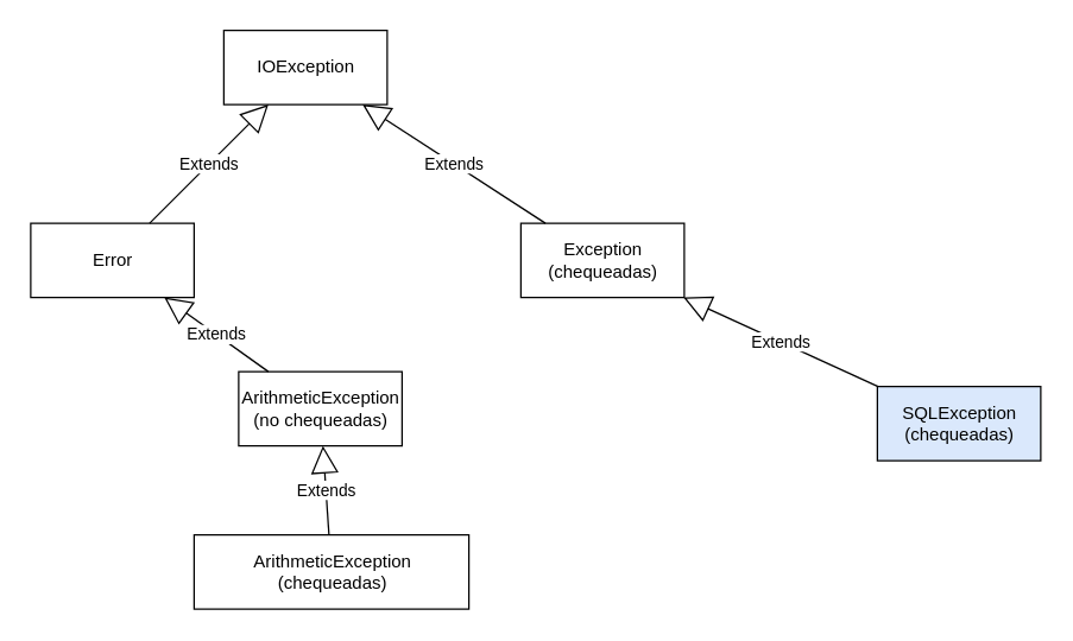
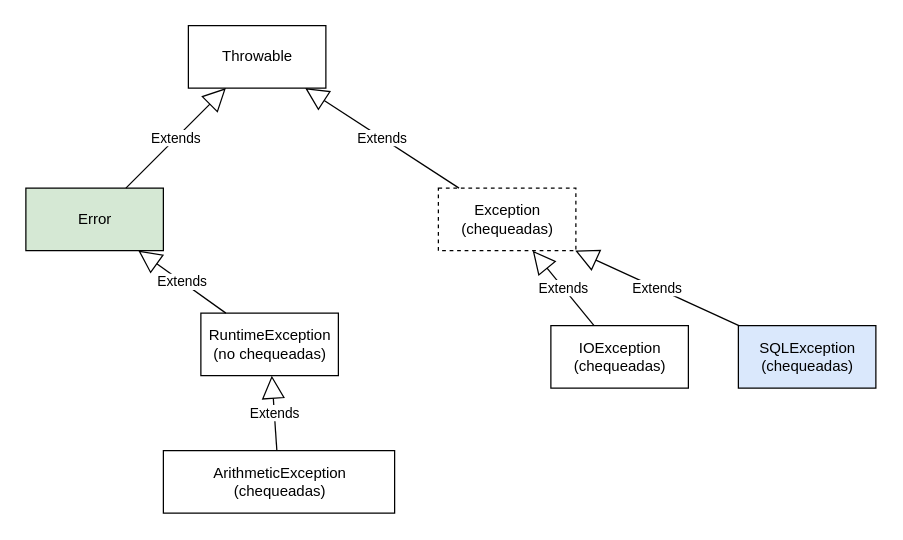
- <mxCell id="6" value="IOException" style="html=1;" vertex="1" parent="1"><mxGeometry x="150" y="20" width="110" height="50" as="geometry" /></mxCell>
+ <mxCell id="6" value="Throwable" style="html=1;" vertex="1" parent="1"><mxGeometry x="150" y="20" width="110" height="50" as="geometry" /></mxCell>
- <mxCell id="7" value="Error" style="html=1;" vertex="1" parent="1"><mxGeometry x="20" y="150" width="110" height="50" as="geometry" /></mxCell>
+ <mxCell id="7" value="Error" style="html=1;fillColor=#d5e8d4;" vertex="1" parent="1"><mxGeometry x="20" y="150" width="110" height="50" as="geometry" /></mxCell>
- <mxCell id="2" value="Exception&lt;br&gt;(chequeadas)" style="html=1;" vertex="1" parent="1"><mxGeometry x="350" y="150" width="110" height="50" as="geometry" /></mxCell>
+ <mxCell id="2" value="Exception&lt;br&gt;(chequeadas)" style="html=1;dashed=1;" vertex="1" parent="1"><mxGeometry x="350" y="150" width="110" height="50" as="geometry" /></mxCell>
+ <mxCell id="11" value="Extends" style="endArrow=block;endSize=16;endFill=0;html=1;" edge="1" parent="1" source="4" target="2"><mxGeometry width="160" relative="1" as="geometry"><mxPoint x="600.455" y="270" as="sourcePoint" /><mxPoint x="469.545" y="210" as="targetPoint" /></mxGeometry></mxCell>
- <mxCell id="13" value="ArithmeticException&lt;br&gt;(no chequeadas)" style="html=1;" vertex="1" parent="1"><mxGeometry x="160" y="250" width="110" height="50" as="geometry" /></mxCell>
+ <mxCell id="13" value="RuntimeException&lt;br&gt;(no chequeadas)" style="html=1;" vertex="1" parent="1"><mxGeometry x="160" y="250" width="110" height="50" as="geometry" /></mxCell>
+ <mxCell id="4" value="IOException&lt;br&gt;(chequeadas)" style="html=1;" vertex="1" parent="1"><mxGeometry x="440" y="260" width="110" height="50" as="geometry" /></mxCell>
